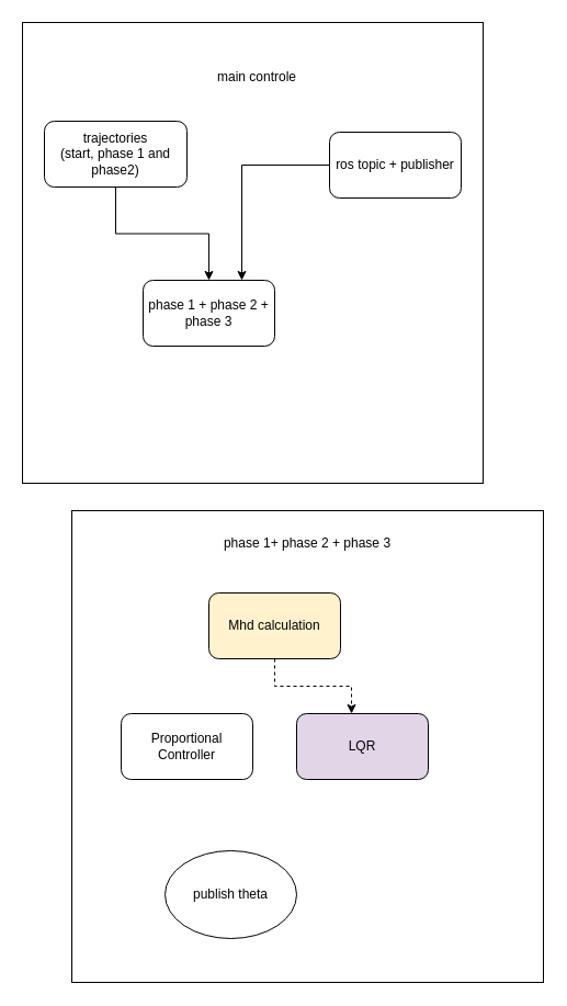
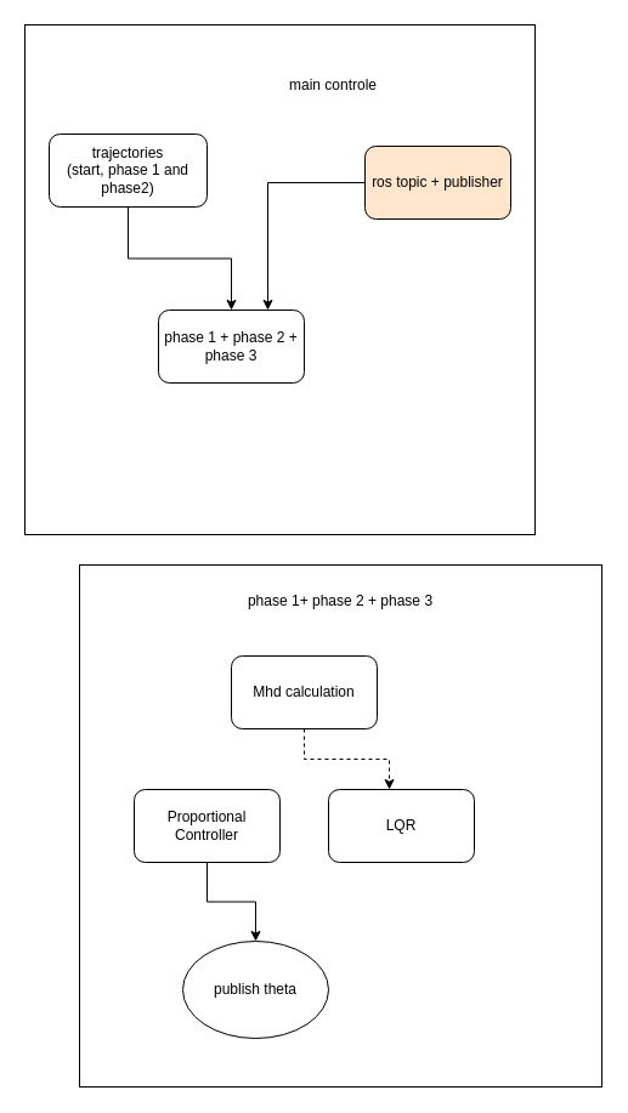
- <mxCell id="3" value="main controle" style="text;html=1;strokeColor=none;fillColor=none;align=center;verticalAlign=middle;whiteSpace=wrap;rounded=0;" vertex="1" parent="1"><mxGeometry x="184" y="60" width="100" height="20" as="geometry" /></mxCell>
+ <mxCell id="3" value="main controle" style="text;html=1;strokeColor=none;fillColor=none;align=center;verticalAlign=middle;whiteSpace=wrap;rounded=0;" vertex="1" parent="1"><mxGeometry x="224" y="60" width="100" height="20" as="geometry" /></mxCell>
- <mxCell id="8" value="ros topic + publisher" style="rounded=1;whiteSpace=wrap;html=1;" vertex="1" parent="1"><mxGeometry x="300" y="120" width="120" height="60" as="geometry" /></mxCell>
+ <mxCell id="8" value="ros topic + publisher" style="rounded=1;whiteSpace=wrap;html=1;fillColor=#ffe6cc;" vertex="1" parent="1"><mxGeometry x="300" y="120" width="120" height="60" as="geometry" /></mxCell>
- <mxCell id="12" value="Mhd calculation" style="rounded=1;whiteSpace=wrap;html=1;fillColor=#fff2cc;" vertex="1" parent="1"><mxGeometry x="190" y="540" width="120" height="60" as="geometry" /></mxCell>
+ <mxCell id="12" value="Mhd calculation" style="rounded=1;whiteSpace=wrap;html=1;" vertex="1" parent="1"><mxGeometry x="190" y="540" width="120" height="60" as="geometry" /></mxCell>
- <mxCell id="15" value="LQR" style="rounded=1;whiteSpace=wrap;html=1;fillColor=#e1d5e7;" vertex="1" parent="1"><mxGeometry x="270" y="650" width="120" height="60" as="geometry" /></mxCell>
+ <mxCell id="15" value="LQR" style="rounded=1;whiteSpace=wrap;html=1;" vertex="1" parent="1"><mxGeometry x="270" y="650" width="120" height="60" as="geometry" /></mxCell>
+ <mxCell id="13" style="edgeStyle=orthogonalEdgeStyle;rounded=0;orthogonalLoop=1;jettySize=auto;html=1;entryX=0.5;entryY=0;entryDx=0;entryDy=0;" edge="1" parent="1" source="14" target="16"><mxGeometry relative="1" as="geometry" /></mxCell>
